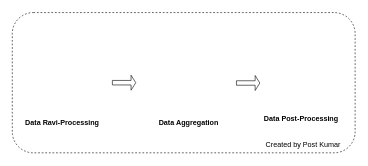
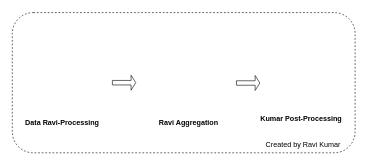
- <mxCell id="5" value="Data Post-Processing" style="shape=image;verticalLabelPosition=bottom;labelBackgroundColor=default;verticalAlign=top;aspect=fixed;imageAspect=0;image=https://cdn-icons-png.flaticon.com/512/2169/2169077.png;fontStyle=1" vertex="1" parent="1"><mxGeometry x="437" y="53.25" width="130.5" height="130.5" as="geometry" /></mxCell>
+ <mxCell id="5" value="Kumar Post-Processing" style="shape=image;verticalLabelPosition=bottom;labelBackgroundColor=default;verticalAlign=top;aspect=fixed;imageAspect=0;image=https://cdn-icons-png.flaticon.com/512/2169/2169077.png;fontStyle=1" vertex="1" parent="1"><mxGeometry x="437" y="53.25" width="130.5" height="130.5" as="geometry" /></mxCell>
- <mxCell id="4" value="Data Aggregation" style="shape=image;verticalLabelPosition=bottom;labelBackgroundColor=default;verticalAlign=top;aspect=fixed;imageAspect=0;image=https://cdn-icons-png.flaticon.com/512/6119/6119386.png;fontStyle=1" vertex="1" parent="1"><mxGeometry x="243" y="47" width="143" height="143" as="geometry" /></mxCell>
+ <mxCell id="4" value="Ravi Aggregation" style="shape=image;verticalLabelPosition=bottom;labelBackgroundColor=default;verticalAlign=top;aspect=fixed;imageAspect=0;image=https://cdn-icons-png.flaticon.com/512/6119/6119386.png;fontStyle=1" vertex="1" parent="1"><mxGeometry x="243" y="47" width="143" height="143" as="geometry" /></mxCell>
- <mxCell id="8" value="&lt;font style=&quot;font-size: 12px;&quot;&gt;Created by Post Kumar&lt;/font&gt;" style="text;html=1;align=center;verticalAlign=middle;resizable=0;points=[];autosize=1;strokeColor=none;fillColor=none;fontSize=20;" vertex="1" parent="1"><mxGeometry x="433" y="218" width="143" height="36" as="geometry" /></mxCell>
+ <mxCell id="8" value="&lt;font style=&quot;font-size: 12px;&quot;&gt;Created by Ravi Kumar&lt;/font&gt;" style="text;html=1;align=center;verticalAlign=middle;resizable=0;points=[];autosize=1;strokeColor=none;fillColor=none;fontSize=20;" vertex="1" parent="1"><mxGeometry x="433" y="218" width="143" height="36" as="geometry" /></mxCell>
